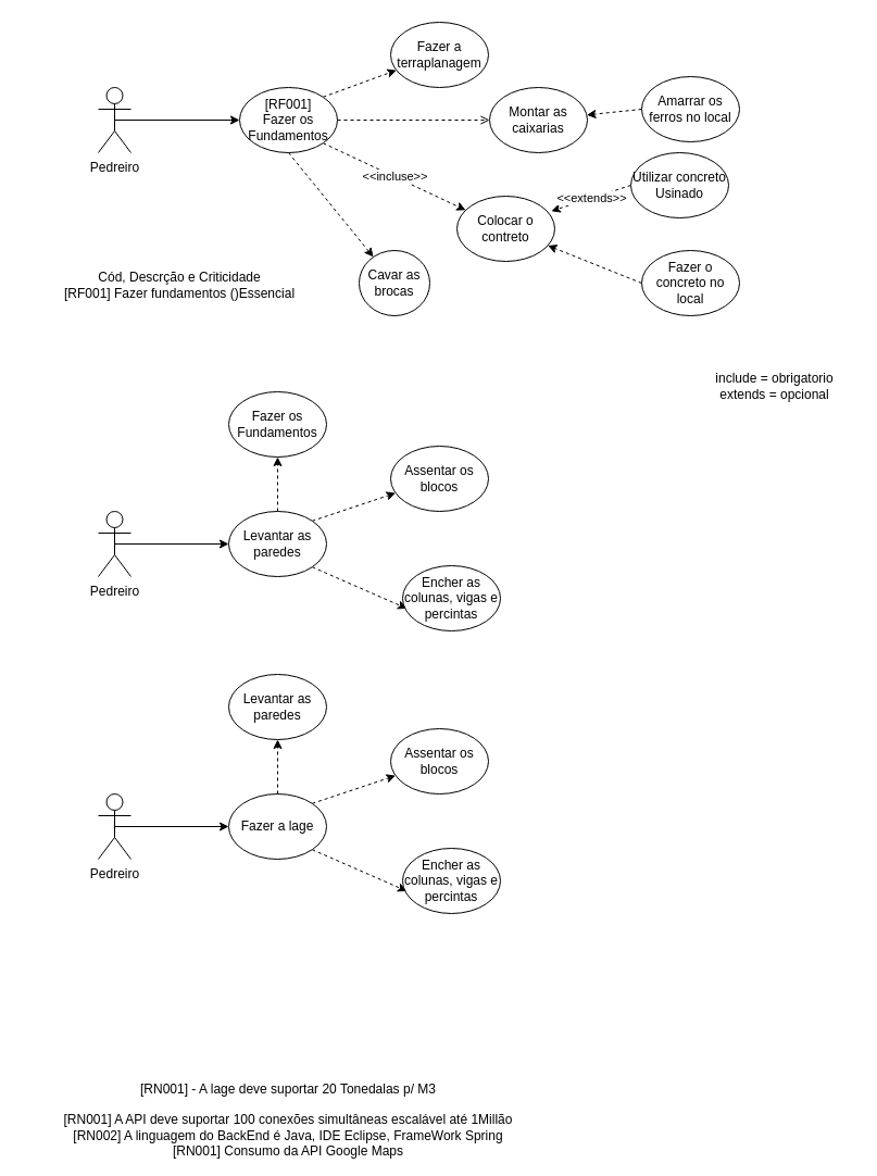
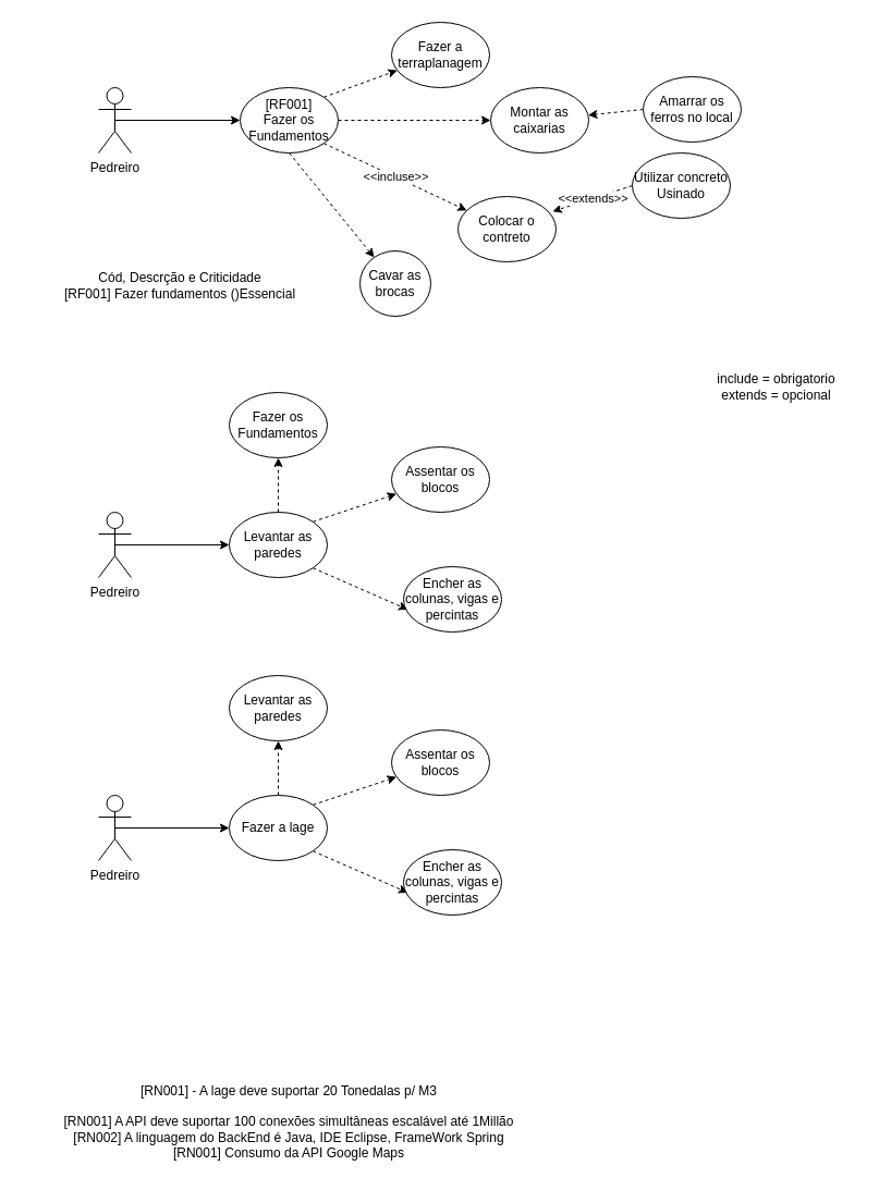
- <mxCell id="6" style="edgeStyle=none;rounded=0;orthogonalLoop=1;jettySize=auto;html=1;exitX=1;exitY=0.5;exitDx=0;exitDy=0;entryX=0;entryY=0.5;entryDx=0;entryDy=0;dashed=1;endArrow=open;" edge="1" parent="1" source="9" target="12"><mxGeometry relative="1" as="geometry" /></mxCell>
+ <mxCell id="6" style="edgeStyle=none;rounded=0;orthogonalLoop=1;jettySize=auto;html=1;exitX=1;exitY=0.5;exitDx=0;exitDy=0;entryX=0;entryY=0.5;entryDx=0;entryDy=0;dashed=1;" edge="1" parent="1" source="9" target="12"><mxGeometry relative="1" as="geometry" /></mxCell>
- <mxCell id="16" style="edgeStyle=none;rounded=0;orthogonalLoop=1;jettySize=auto;html=1;exitX=0;exitY=0.5;exitDx=0;exitDy=0;dashed=1;" edge="1" parent="1" source="17" target="10"><mxGeometry relative="1" as="geometry" /></mxCell>
- <mxCell id="17" value="Fazer o concreto no local" style="ellipse;whiteSpace=wrap;html=1;" vertex="1" parent="1"><mxGeometry x="590" y="230" width="90" height="60" as="geometry" /></mxCell>
